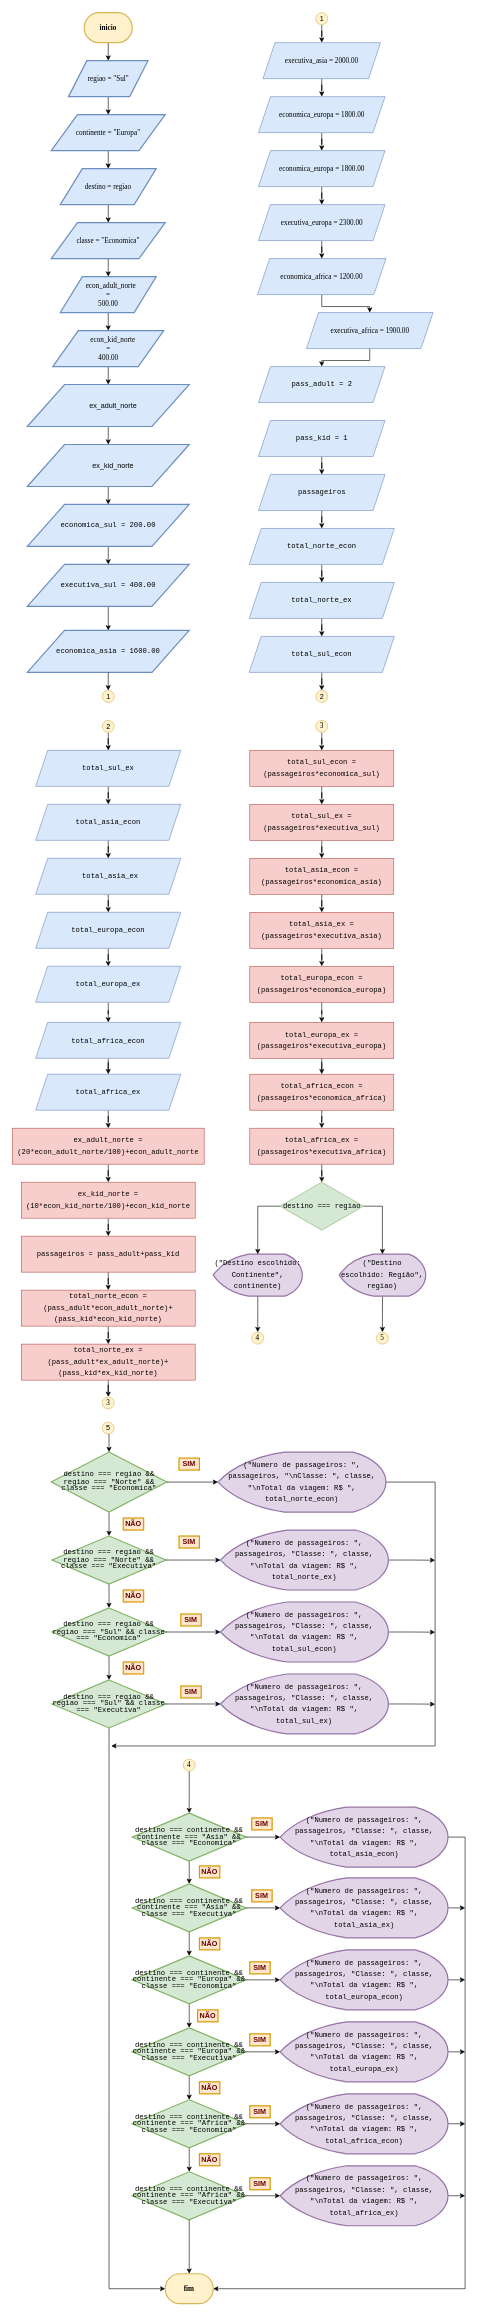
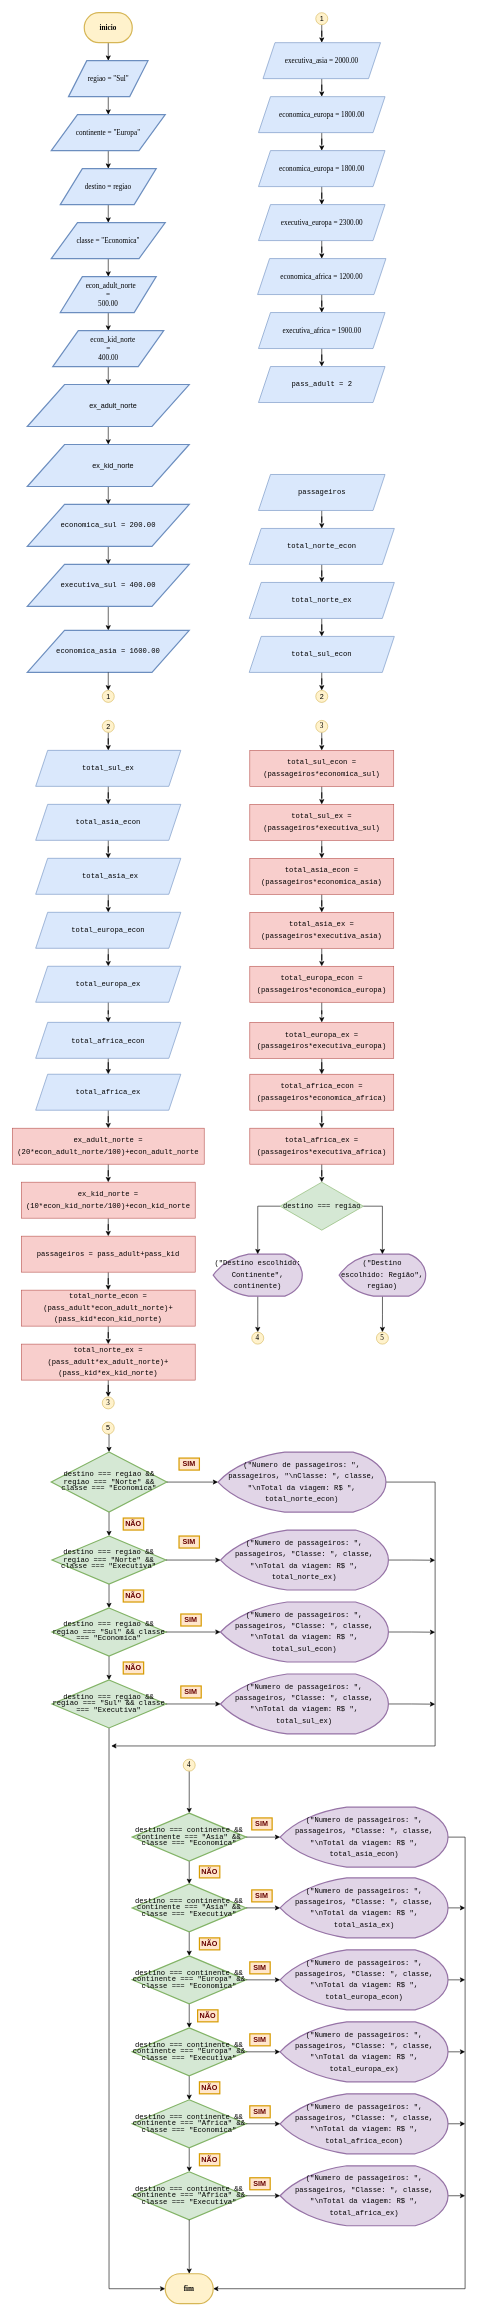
- <mxCell id="40" value="&lt;div style=&quot;line-height: 19px; white-space: pre;&quot;&gt;executiva_africa = 1900.00&lt;/div&gt;" style="shape=parallelogram;perimeter=parallelogramPerimeter;whiteSpace=wrap;html=1;fixedSize=1;fillColor=#dae8fc;strokeColor=#6c8ebf;fontFamily=consolas;labelBackgroundColor=none;fontColor=default;" parent="1" vertex="1"><mxGeometry x="510.5" y="520" width="211" height="60" as="geometry" /></mxCell>
+ <mxCell id="40" value="&lt;div style=&quot;line-height: 19px; white-space: pre;&quot;&gt;executiva_africa = 1900.00&lt;/div&gt;" style="shape=parallelogram;perimeter=parallelogramPerimeter;whiteSpace=wrap;html=1;fixedSize=1;fillColor=#dae8fc;strokeColor=#6c8ebf;fontFamily=consolas;labelBackgroundColor=none;fontColor=default;" parent="1" vertex="1"><mxGeometry x="430.5" y="520" width="211" height="60" as="geometry" /></mxCell>
- <mxCell id="43" value="&lt;div style=&quot;line-height: 19px;&quot;&gt;&lt;div style=&quot;font-family: Consolas, &amp;quot;Courier New&amp;quot;, monospace; line-height: 19px;&quot;&gt;&lt;div style=&quot;line-height: 19px;&quot;&gt;&lt;font style=&quot;font-size: 12px;&quot;&gt;pass_kid = 1&lt;/font&gt;&lt;/div&gt;&lt;/div&gt;&lt;/div&gt;" style="shape=parallelogram;perimeter=parallelogramPerimeter;whiteSpace=wrap;html=1;fixedSize=1;fillColor=#dae8fc;strokeColor=#6c8ebf;fontFamily=consolas;labelBackgroundColor=none;fontColor=default;" parent="1" vertex="1"><mxGeometry x="430.5" y="700" width="211" height="60" as="geometry" /></mxCell>
- <mxCell id="42" value="" style="edgeStyle=orthogonalEdgeStyle;rounded=0;orthogonalLoop=1;jettySize=auto;html=1;" parent="1" source="43" target="45" edge="1"><mxGeometry relative="1" as="geometry" /></mxCell>
